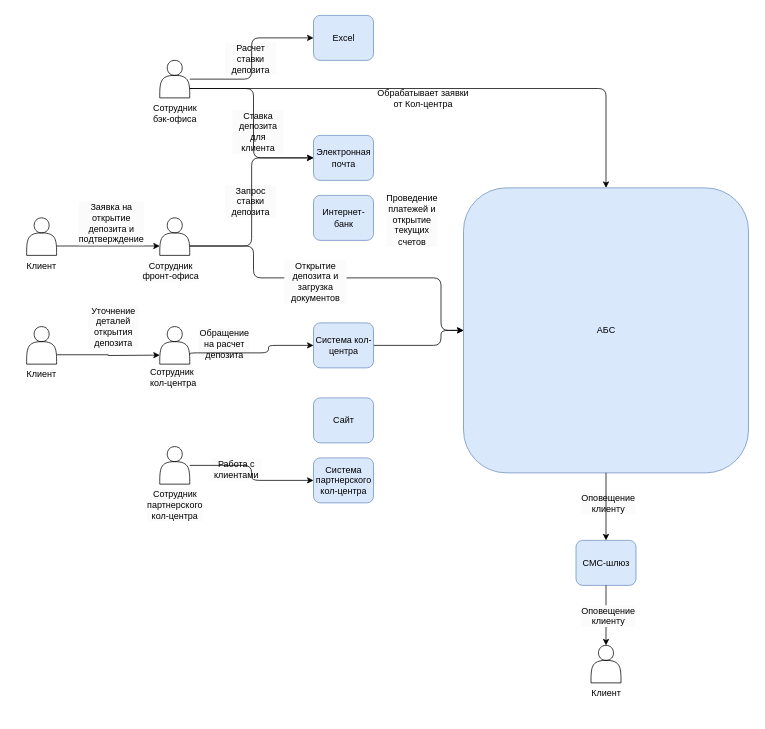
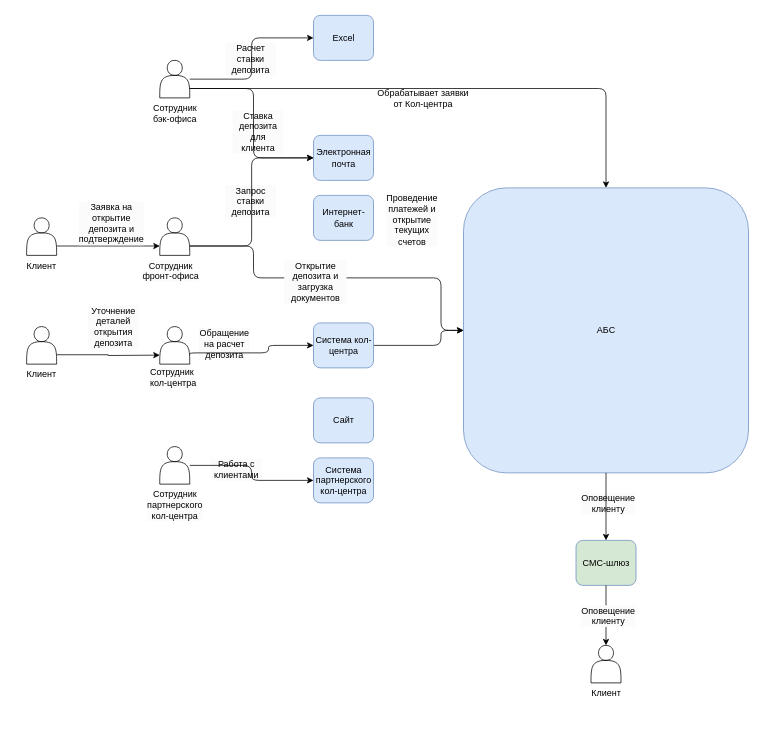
- <mxCell id="7" value="СМС-шлюз" style="rounded=1;whiteSpace=wrap;html=1;fillColor=#dae8fc;strokeColor=#6c8ebf;" parent="1" vertex="1"><mxGeometry x="767.5" y="720" width="80" height="60" as="geometry" /></mxCell>
+ <mxCell id="7" value="СМС-шлюз" style="rounded=1;whiteSpace=wrap;html=1;fillColor=#d5e8d4;strokeColor=#6c8ebf;" parent="1" vertex="1"><mxGeometry x="767.5" y="720" width="80" height="60" as="geometry" /></mxCell>
